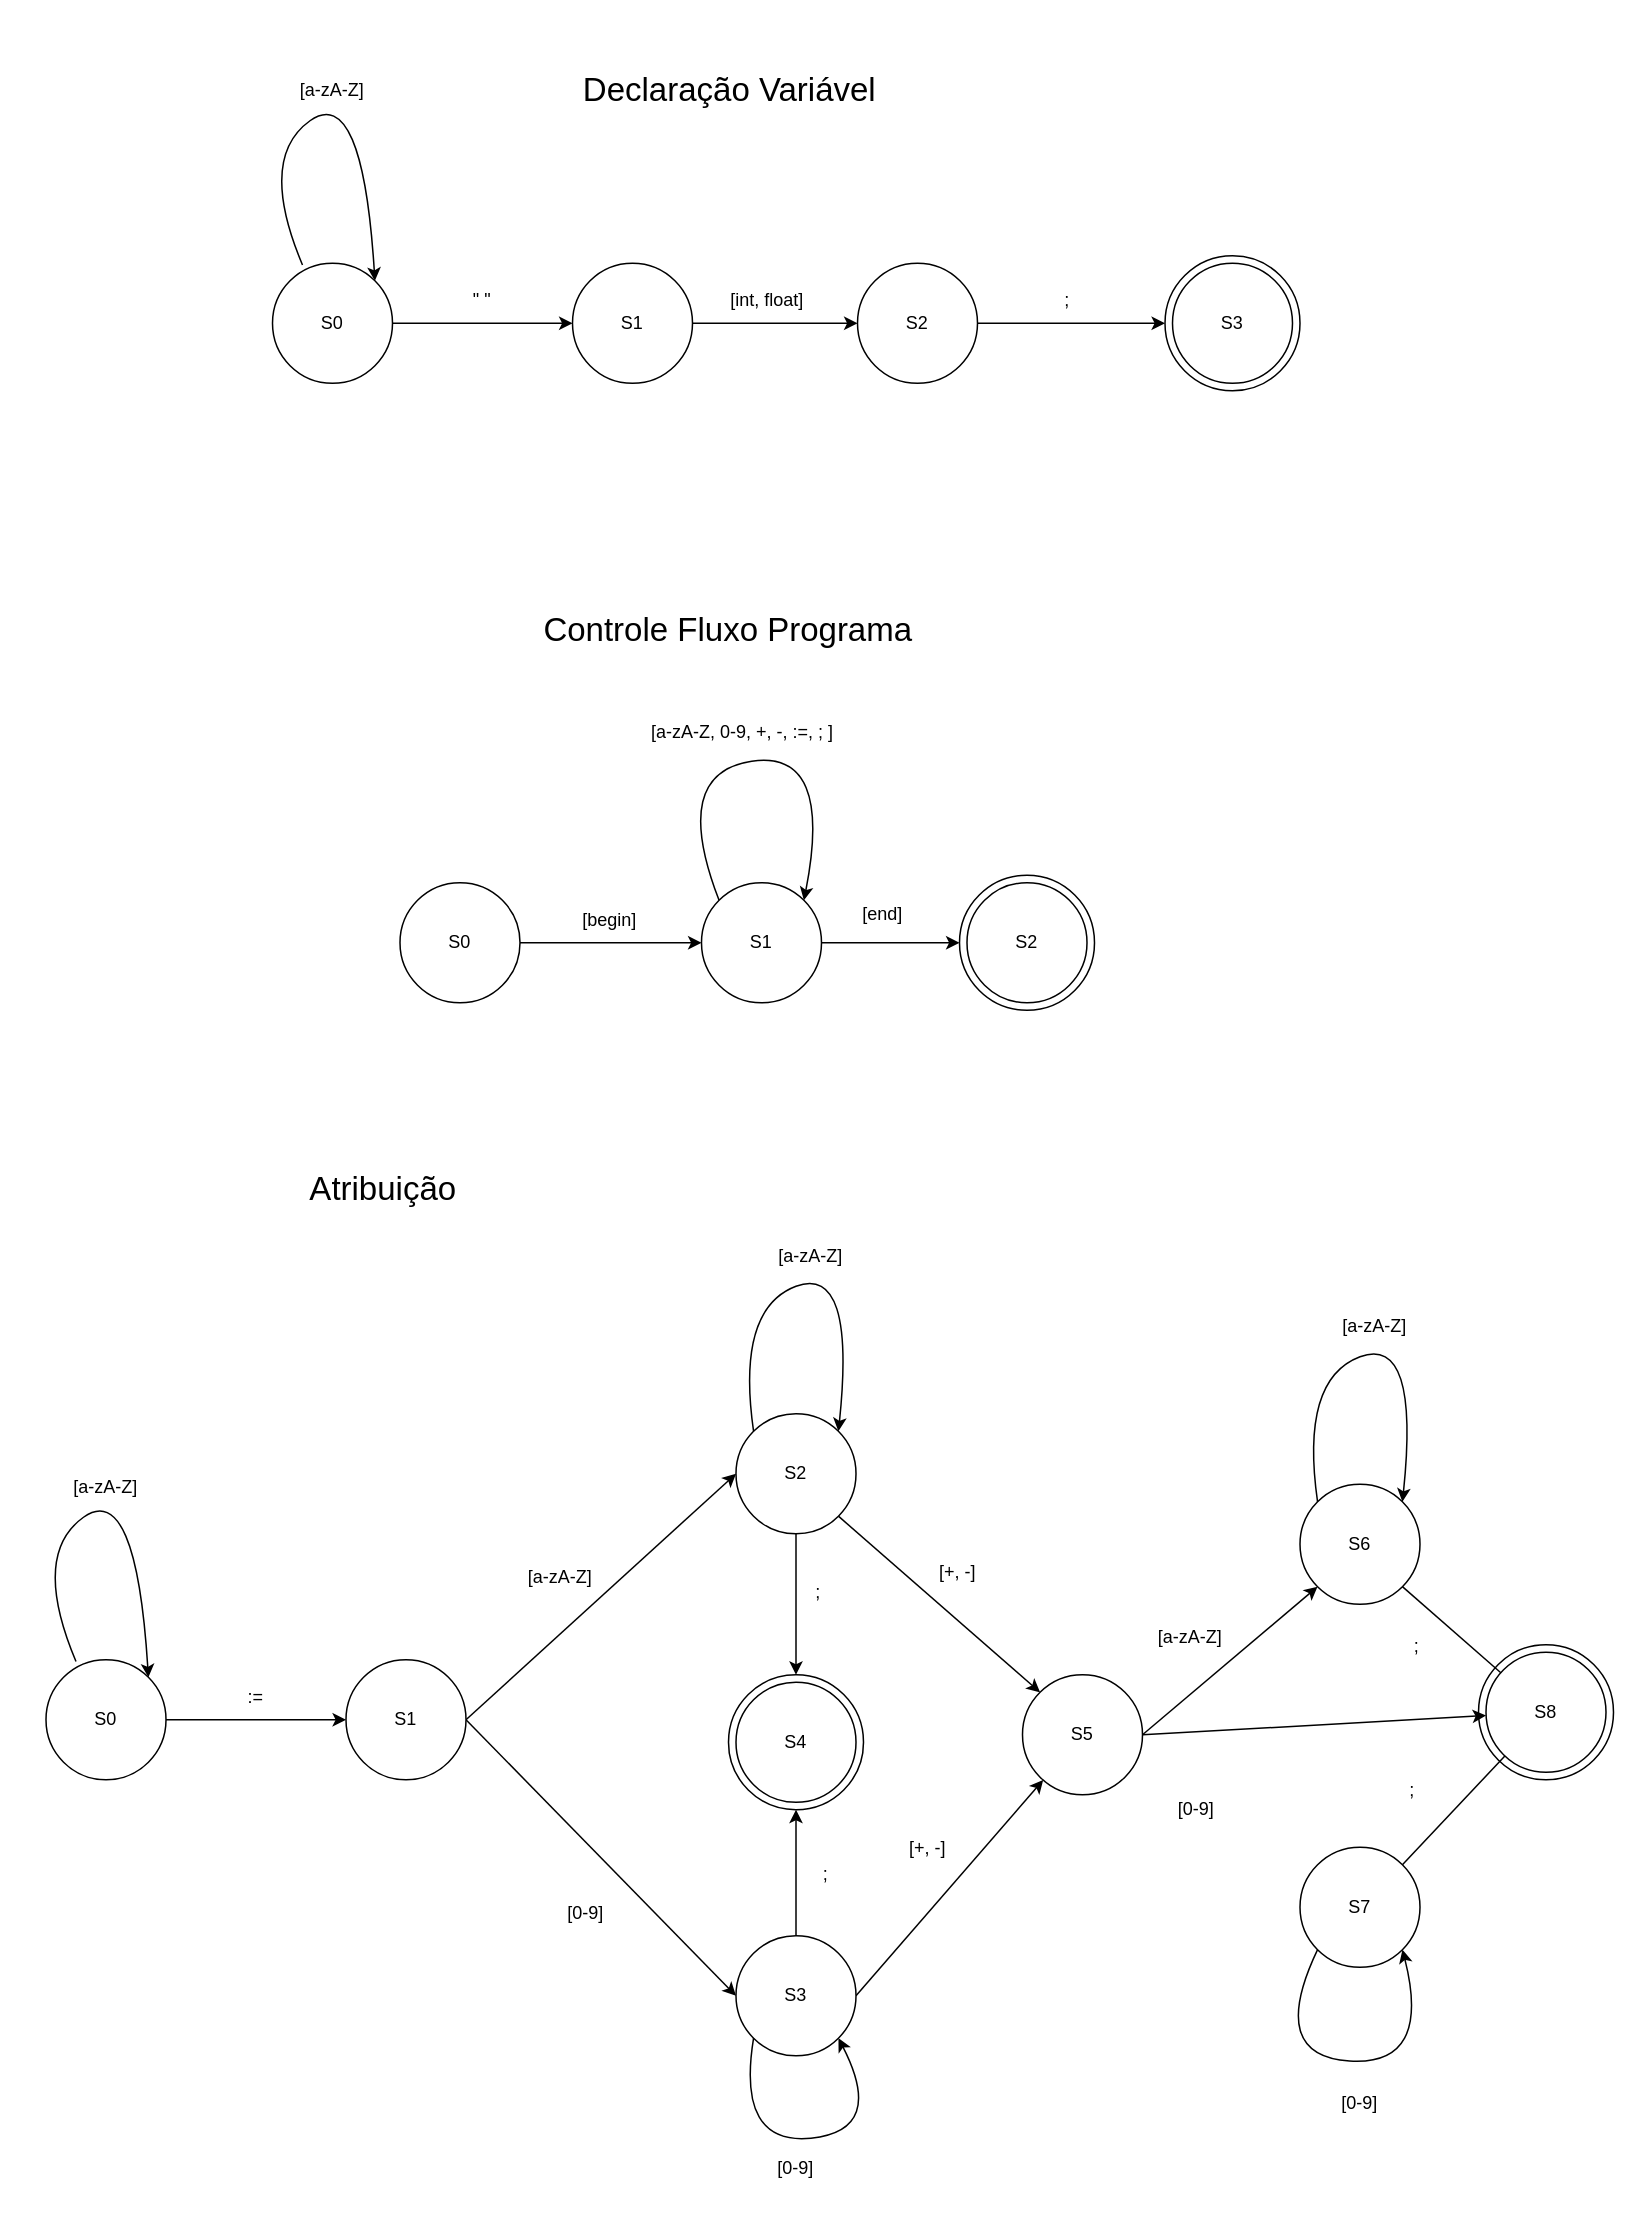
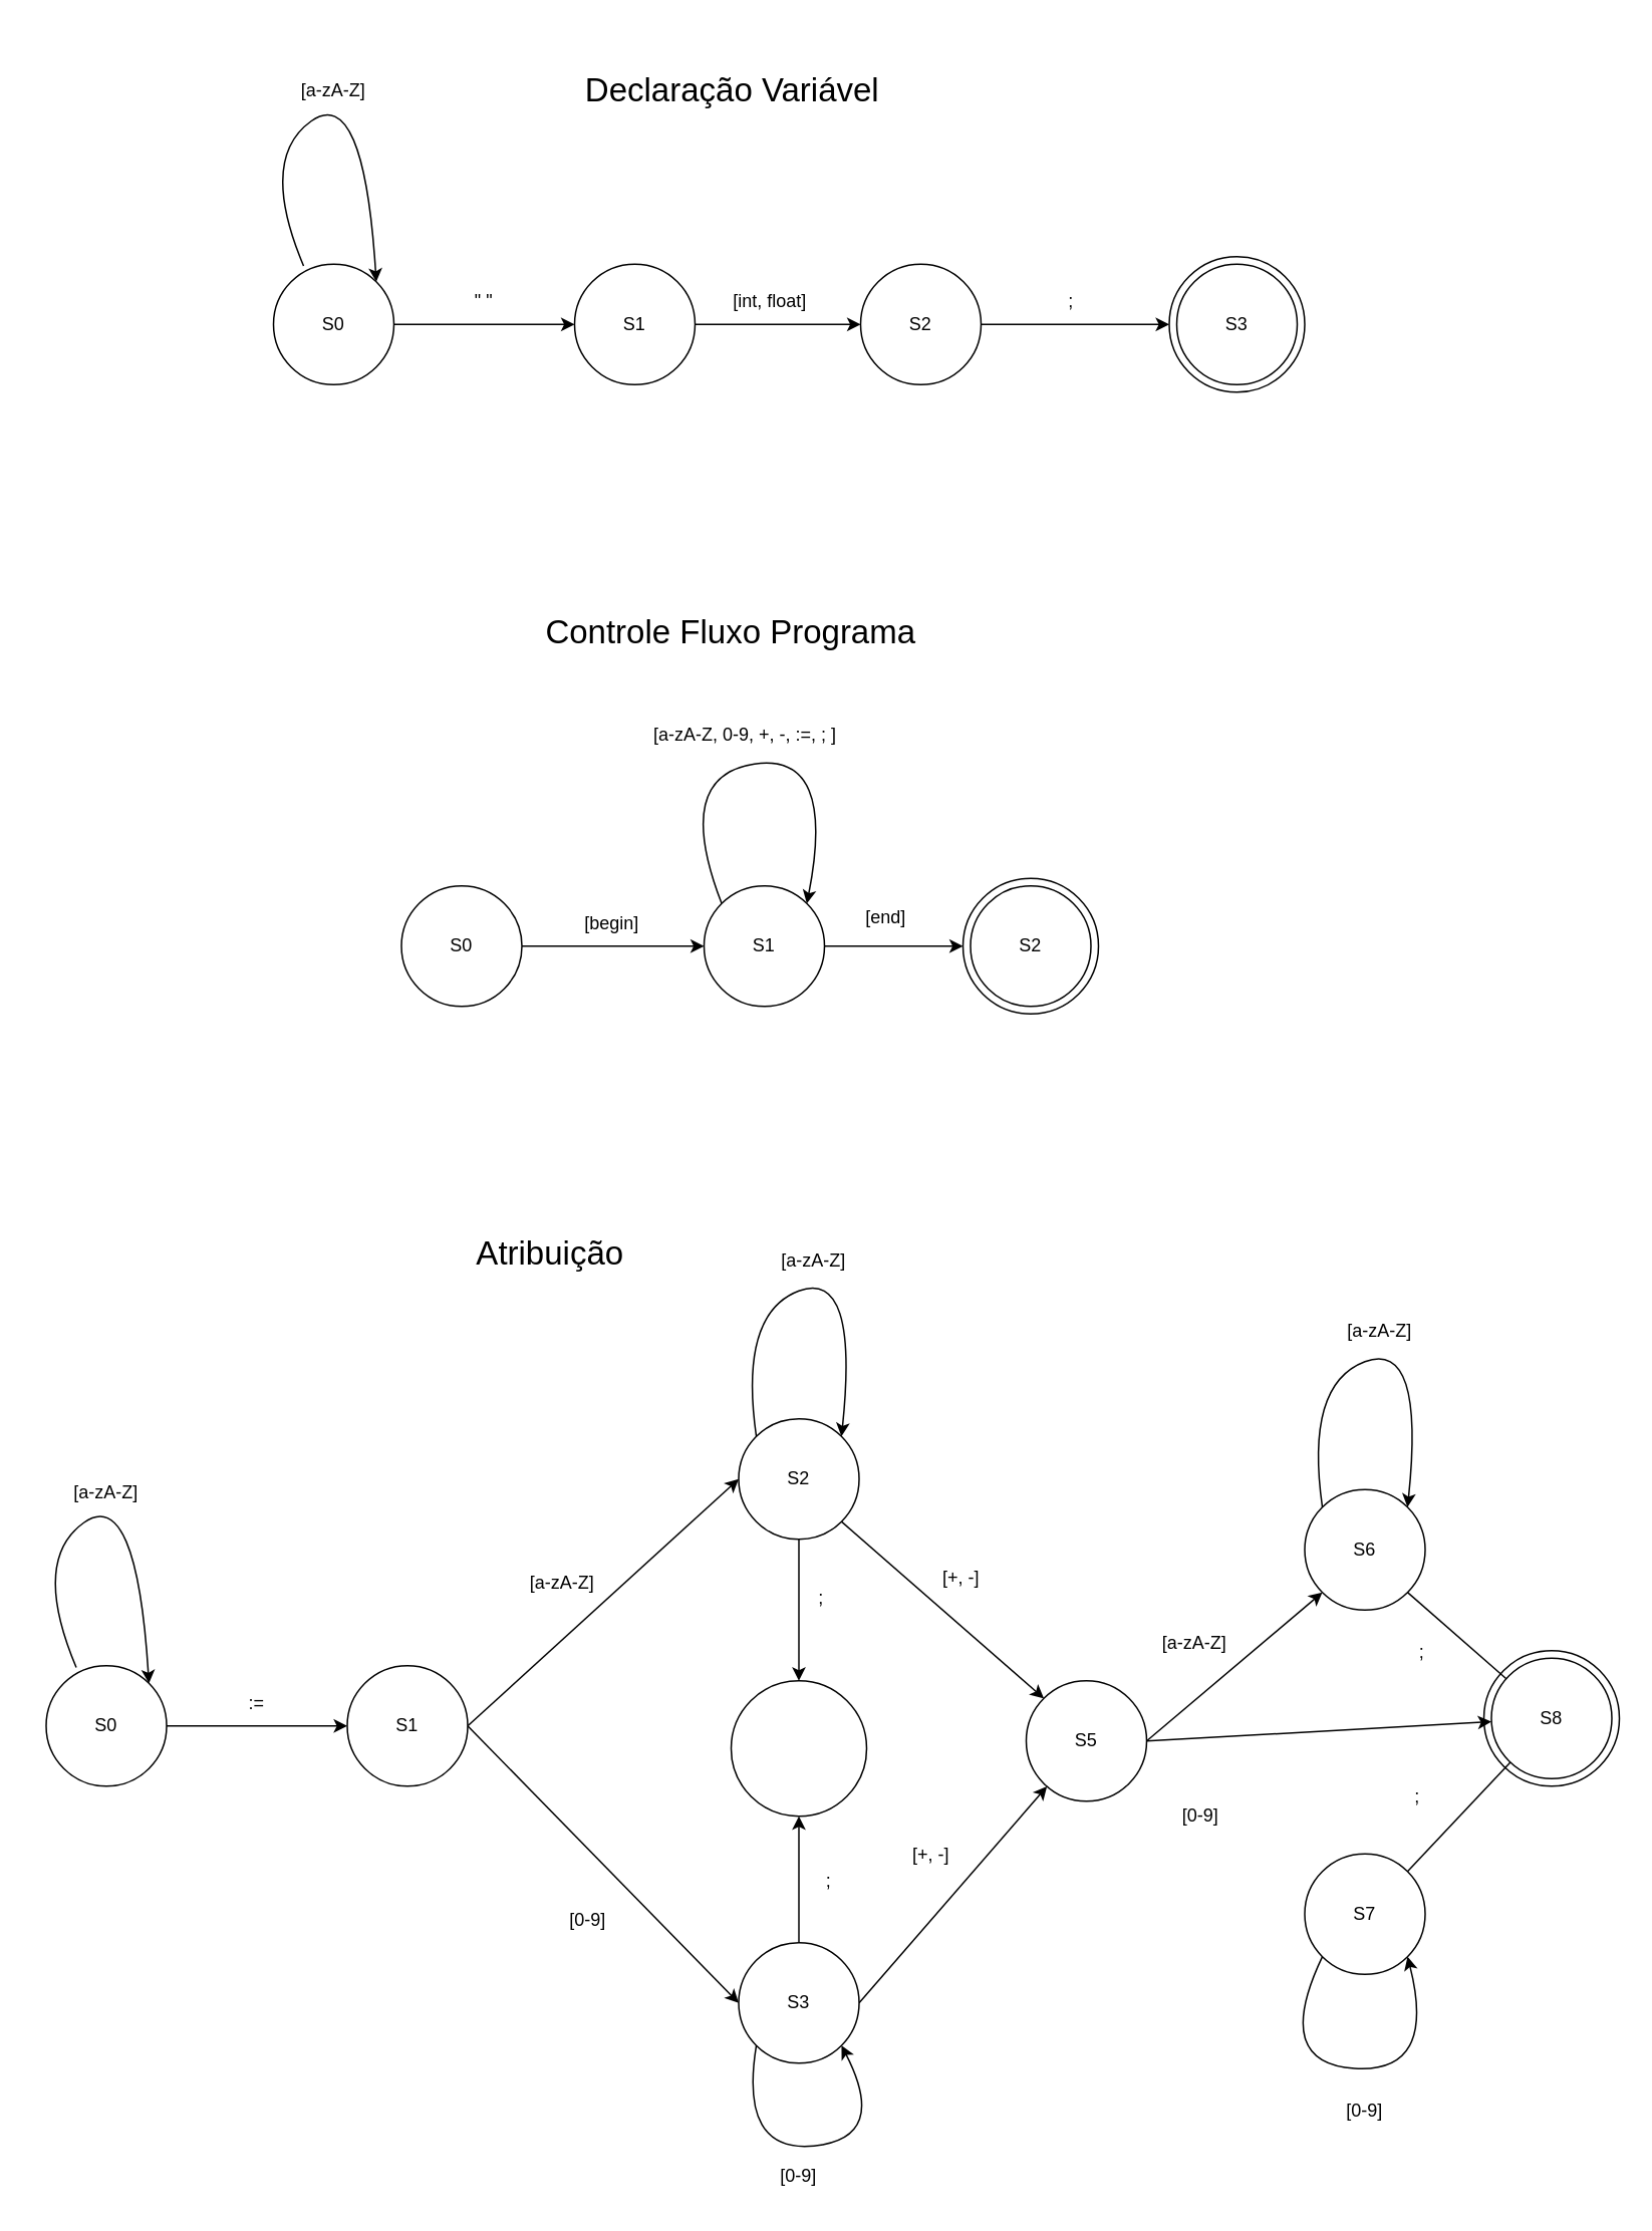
- <mxCell id="31" value="&lt;font style=&quot;font-size: 22px&quot;&gt;Atribuição&lt;/font&gt;" style="text;html=1;strokeColor=none;fillColor=none;align=center;verticalAlign=middle;whiteSpace=wrap;rounded=0;fontSize=12;" parent="1" vertex="1"><mxGeometry x="110" y="753" width="290" height="80" as="geometry" /></mxCell>
+ <mxCell id="31" value="&lt;font style=&quot;font-size: 22px&quot;&gt;Atribuição&lt;/font&gt;" style="text;html=1;strokeColor=none;fillColor=none;align=center;verticalAlign=middle;whiteSpace=wrap;rounded=0;fontSize=12;" parent="1" vertex="1"><mxGeometry x="220" y="793" width="290" height="80" as="geometry" /></mxCell>
- <mxCell id="27" value="S4" style="ellipse;whiteSpace=wrap;html=1;aspect=fixed;" parent="1" vertex="1"><mxGeometry x="490" y="1121" width="80" height="80" as="geometry" /></mxCell>
